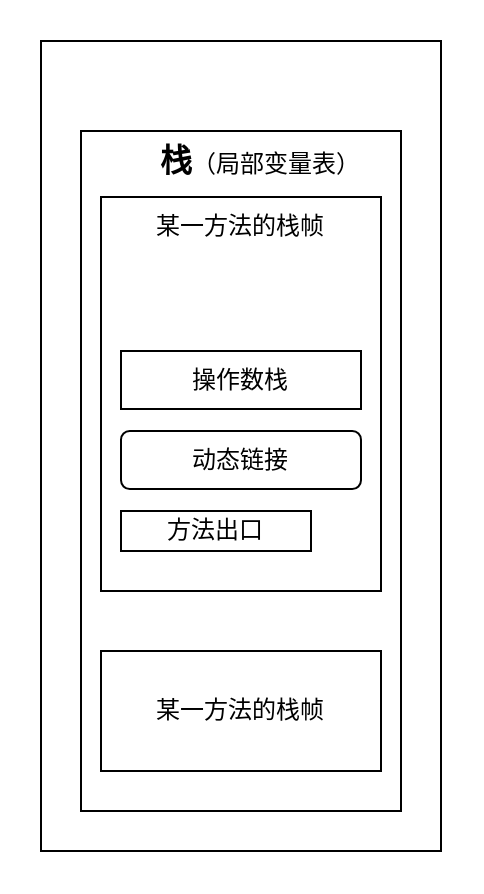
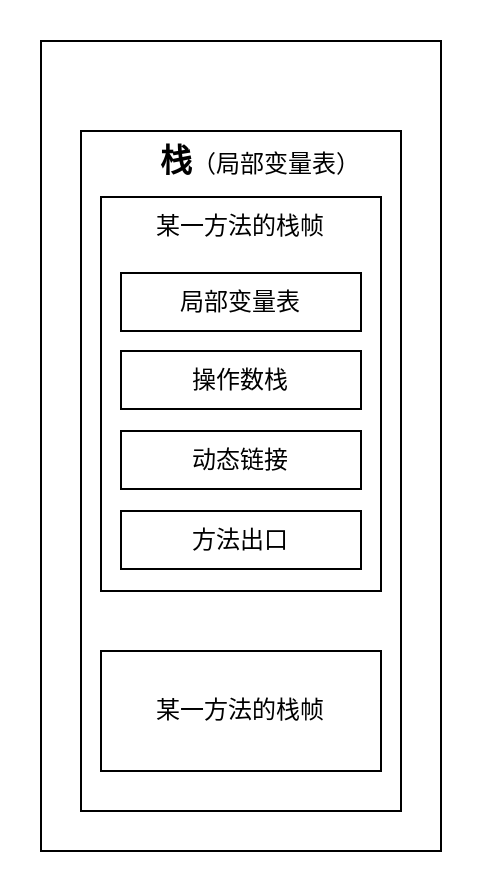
+ <mxCell id="6" value="局部变量表" style="rounded=0;whiteSpace=wrap;html=1;" parent="1" vertex="1"><mxGeometry x="60" y="136" width="120" height="29" as="geometry" /></mxCell>
- <mxCell id="8" value="动态链接" style="whiteSpace=wrap;html=1;rounded=1;" parent="1" vertex="1"><mxGeometry x="60" y="215" width="120" height="29" as="geometry" /></mxCell>
+ <mxCell id="8" value="动态链接" style="rounded=0;whiteSpace=wrap;html=1;" parent="1" vertex="1"><mxGeometry x="60" y="215" width="120" height="29" as="geometry" /></mxCell>
- <mxCell id="7" value="方法出口" style="rounded=0;whiteSpace=wrap;html=1;" parent="1" vertex="1"><mxGeometry x="60" y="255" width="95" height="20" as="geometry" /></mxCell>
+ <mxCell id="7" value="方法出口" style="rounded=0;whiteSpace=wrap;html=1;" parent="1" vertex="1"><mxGeometry x="60" y="255" width="120" height="29" as="geometry" /></mxCell>
